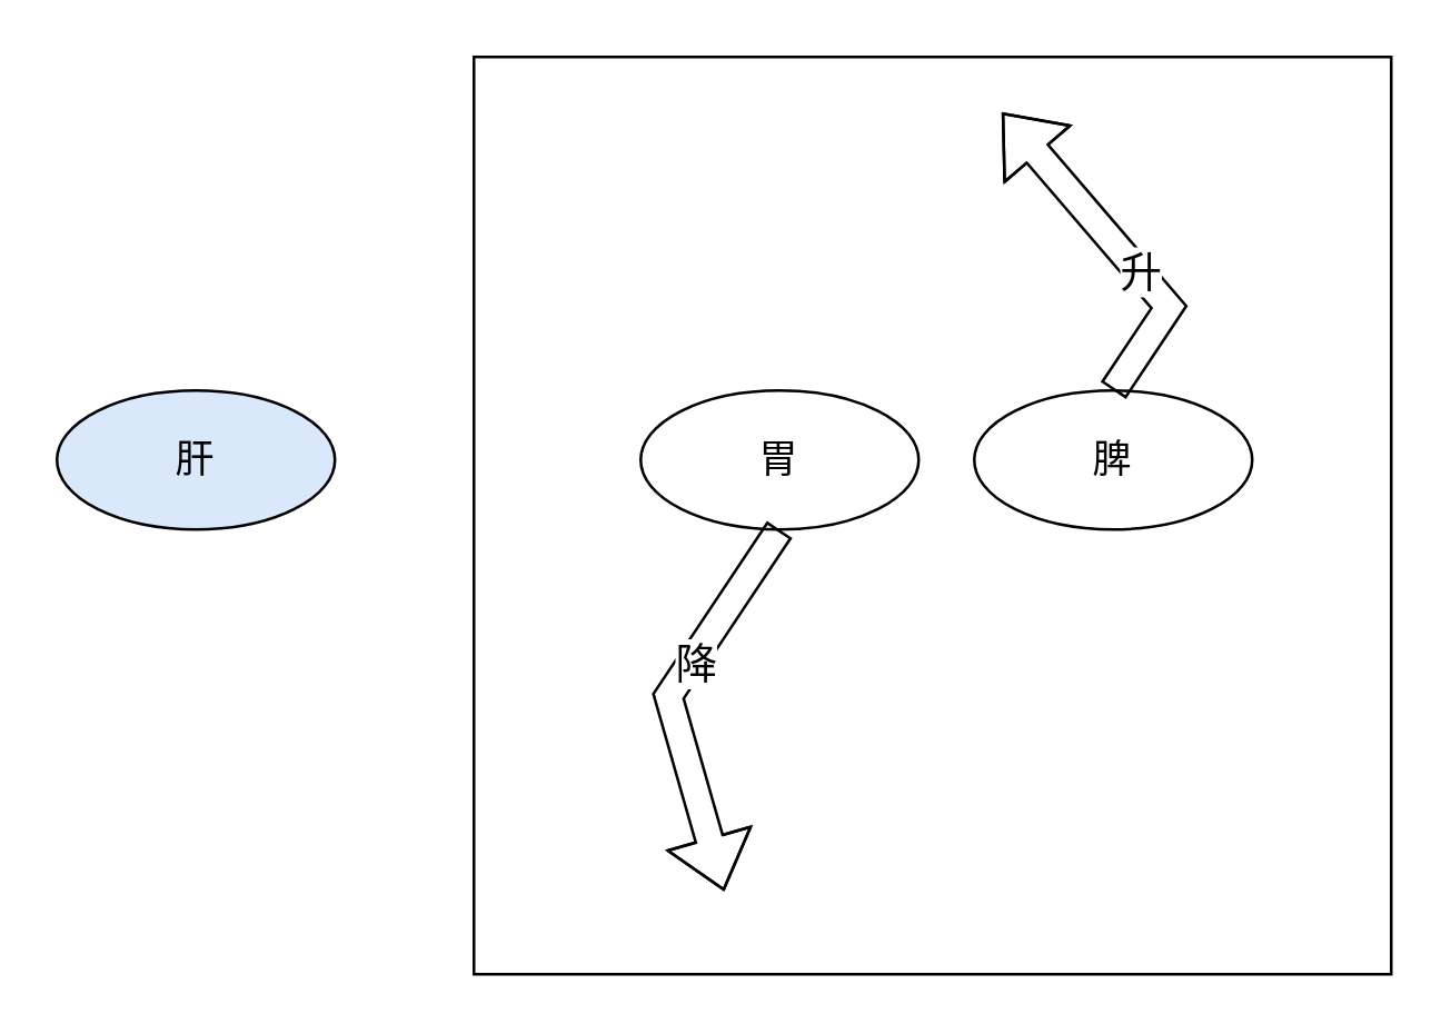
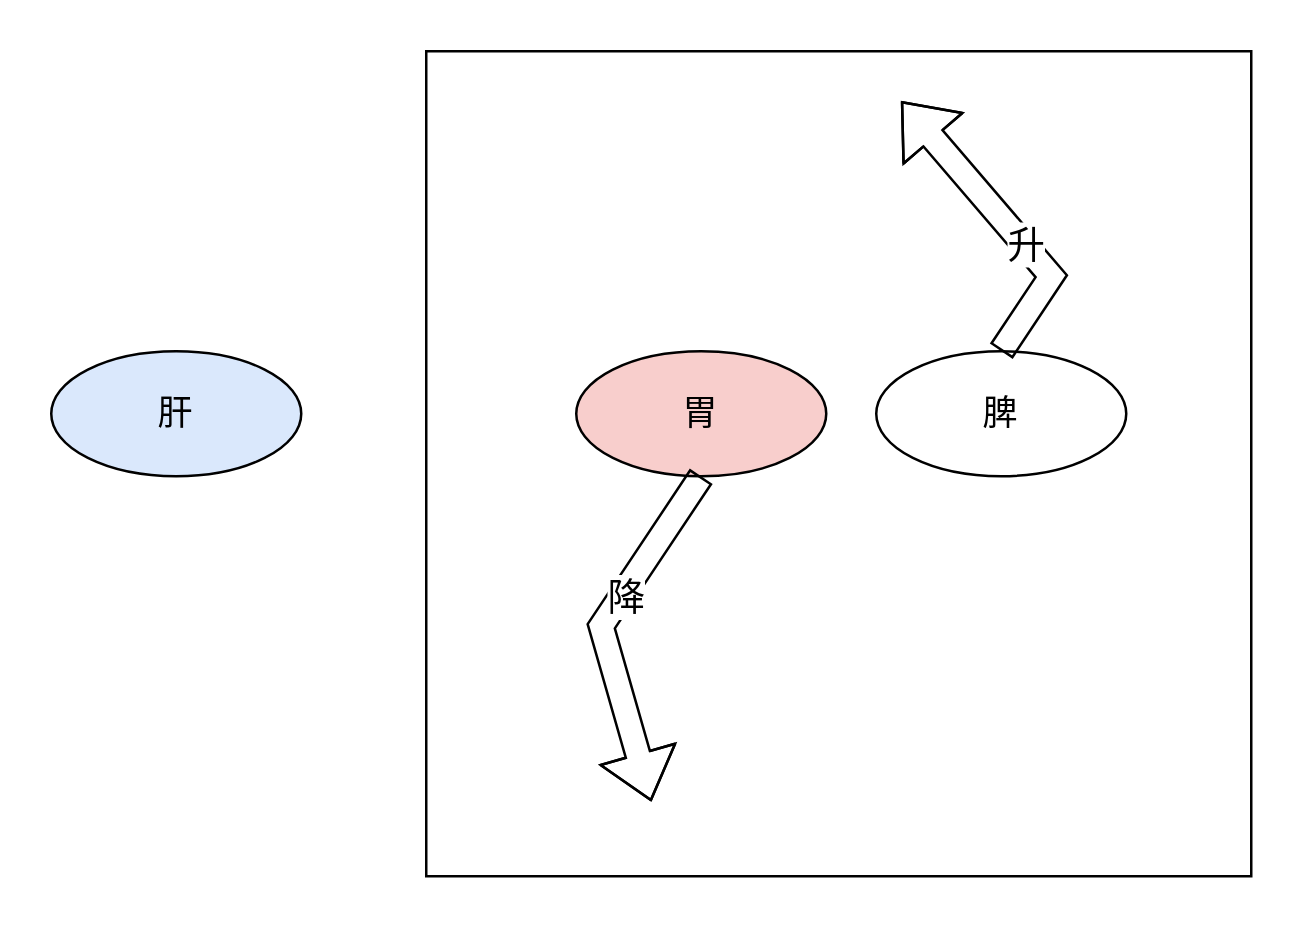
- <mxCell id="4" value="胃" style="ellipse;whiteSpace=wrap;html=1;fontSize=14;" vertex="1" parent="1"><mxGeometry x="230" y="140" width="100" height="50" as="geometry" /></mxCell>
+ <mxCell id="4" value="胃" style="ellipse;whiteSpace=wrap;html=1;fontSize=14;fillColor=#f8cecc;" vertex="1" parent="1"><mxGeometry x="230" y="140" width="100" height="50" as="geometry" /></mxCell>
